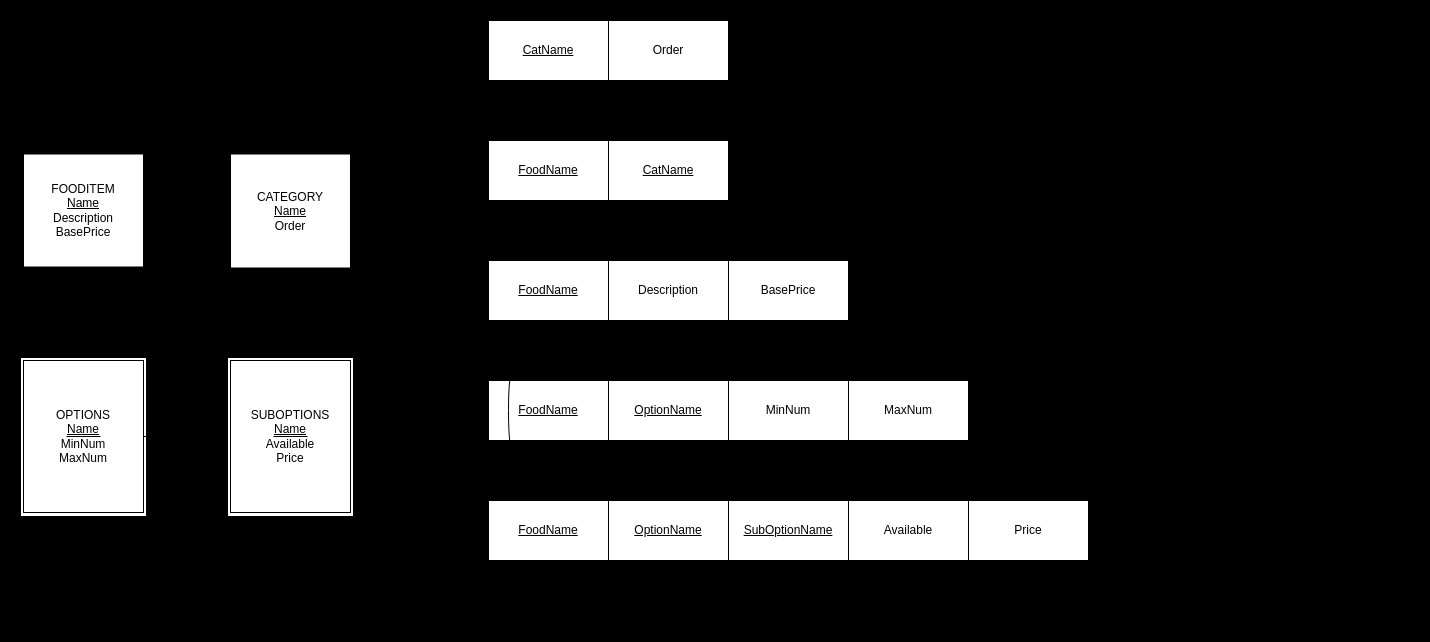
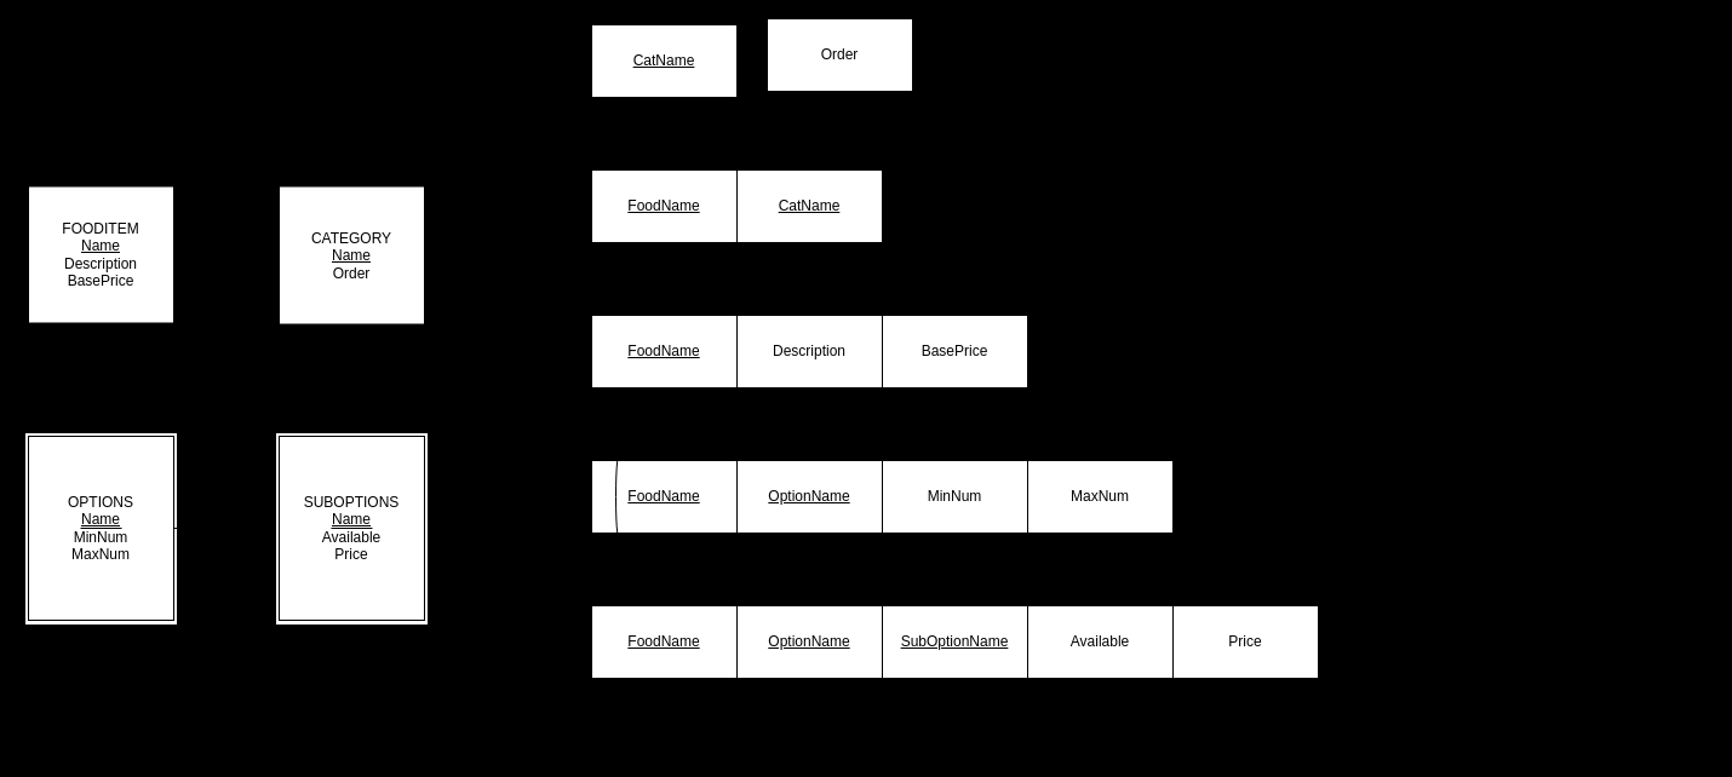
- <mxCell id="16" value="Order" style="rounded=0;whiteSpace=wrap;html=1;strokeColor=default;strokeWidth=1;" parent="1" vertex="1"><mxGeometry x="608" y="20" width="120" height="60" as="geometry" /></mxCell>
+ <mxCell id="16" value="Order" style="rounded=0;whiteSpace=wrap;html=1;strokeColor=default;strokeWidth=1;" parent="1" vertex="1"><mxGeometry x="633" y="15" width="120" height="60" as="geometry" /></mxCell>
